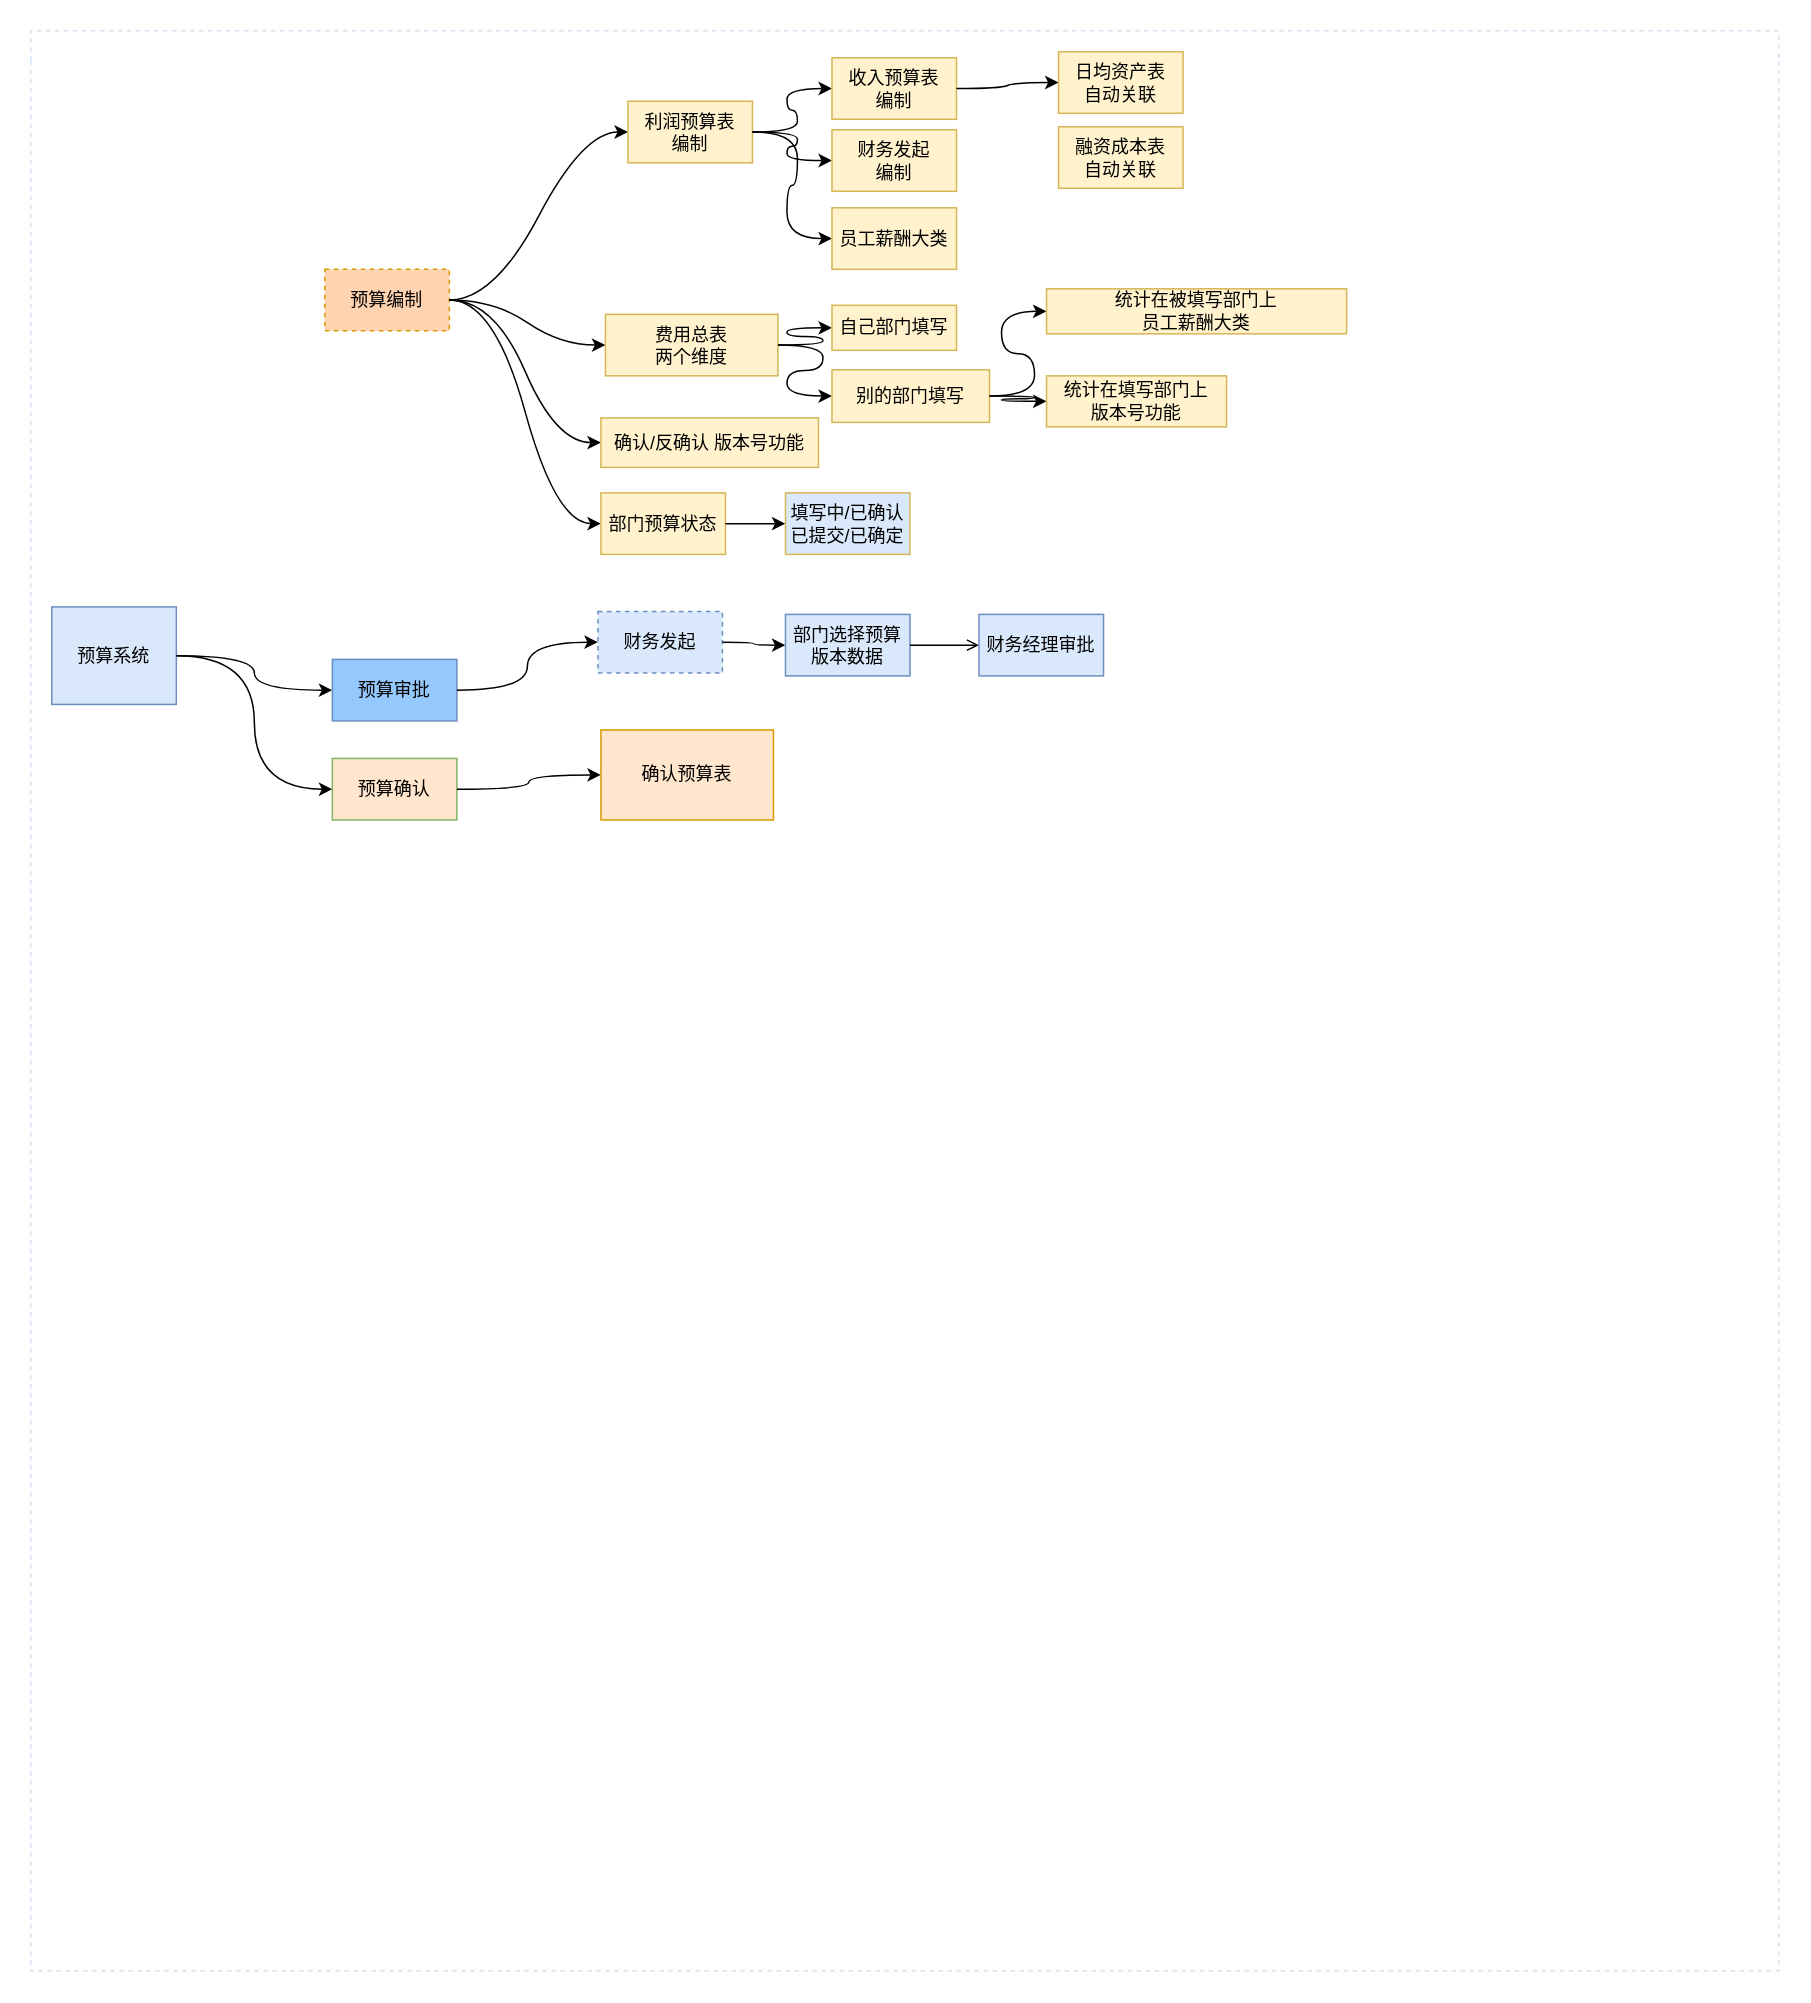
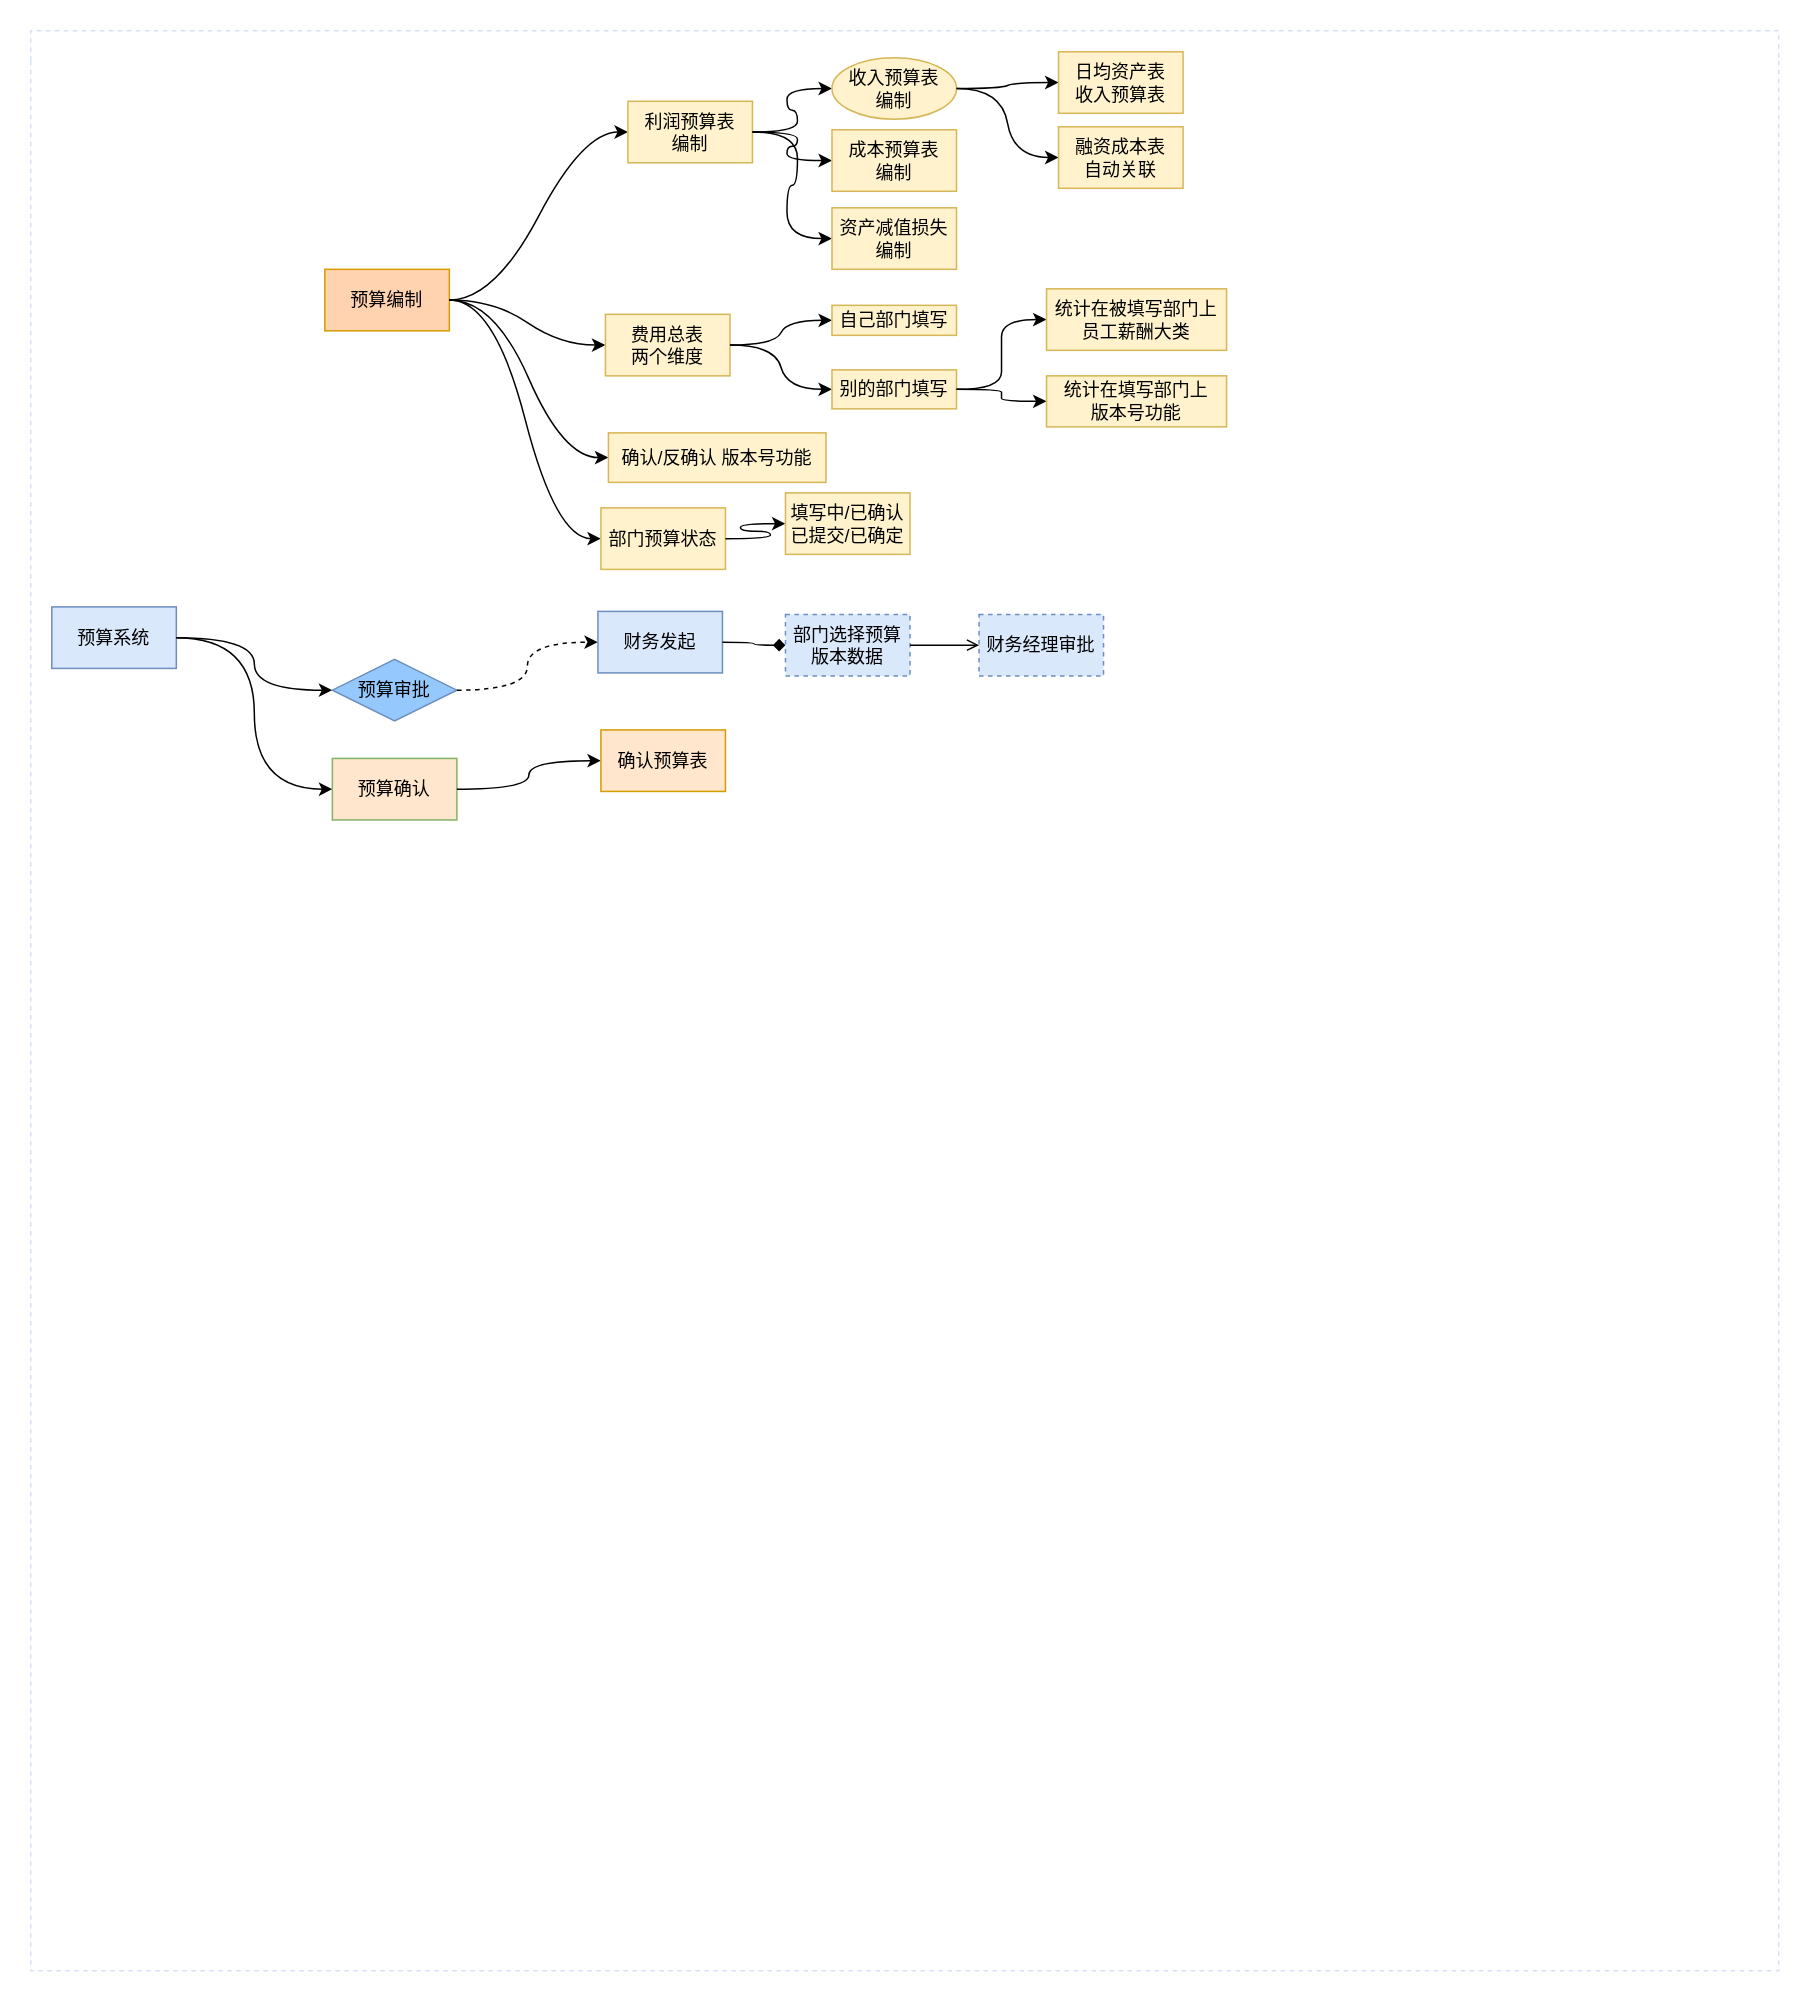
- <mxCell id="28" value="日均资产表&lt;div&gt;自动关联&lt;/div&gt;" style="rounded=0;whiteSpace=wrap;html=1;fillColor=#fff2cc;strokeColor=#d6b656;" parent="2" vertex="1"><mxGeometry x="685" y="14" width="83" height="41" as="geometry" /></mxCell>
+ <mxCell id="28" value="日均资产表&lt;div&gt;收入预算表&lt;/div&gt;" style="rounded=0;whiteSpace=wrap;html=1;fillColor=#fff2cc;strokeColor=#d6b656;" parent="2" vertex="1"><mxGeometry x="685" y="14" width="83" height="41" as="geometry" /></mxCell>
- <mxCell id="20" value="收入预算表&lt;div&gt;编制&lt;/div&gt;" style="rounded=0;whiteSpace=wrap;html=1;fillColor=#fff2cc;strokeColor=#d6b656;" parent="2" vertex="1"><mxGeometry x="534" y="18" width="83" height="41" as="geometry" /></mxCell>
+ <mxCell id="20" value="收入预算表&lt;div&gt;编制&lt;/div&gt;" style="ellipse;whiteSpace=wrap;html=1;fillColor=#fff2cc;strokeColor=#d6b656;" parent="2" vertex="1"><mxGeometry x="534" y="18" width="83" height="41" as="geometry" /></mxCell>
+ <mxCell id="23" value="" style="edgeStyle=entityRelationEdgeStyle;rounded=0;orthogonalLoop=1;jettySize=auto;html=1;curved=1;" parent="2" source="20" target="24" edge="1"><mxGeometry relative="1" as="geometry"><mxPoint x="482" y="-175" as="sourcePoint" /></mxGeometry></mxCell>
- <mxCell id="26" value="财务发起&lt;div&gt;编制&lt;/div&gt;" style="rounded=0;whiteSpace=wrap;html=1;fillColor=#fff2cc;strokeColor=#d6b656;" parent="2" vertex="1"><mxGeometry x="534" y="66" width="83" height="41" as="geometry" /></mxCell>
+ <mxCell id="26" value="成本预算表&lt;div&gt;编制&lt;/div&gt;" style="rounded=0;whiteSpace=wrap;html=1;fillColor=#fff2cc;strokeColor=#d6b656;" parent="2" vertex="1"><mxGeometry x="534" y="66" width="83" height="41" as="geometry" /></mxCell>
- <mxCell id="22" value="员工薪酬大类" style="rounded=0;whiteSpace=wrap;html=1;fillColor=#fff2cc;strokeColor=#d6b656;" parent="2" vertex="1"><mxGeometry x="534" y="118" width="83" height="41" as="geometry" /></mxCell>
+ <mxCell id="22" value="资产减值损失编制" style="rounded=0;whiteSpace=wrap;html=1;fillColor=#fff2cc;strokeColor=#d6b656;" parent="2" vertex="1"><mxGeometry x="534" y="118" width="83" height="41" as="geometry" /></mxCell>
- <mxCell id="4" value="预算编制" style="rounded=0;whiteSpace=wrap;html=1;fillColor=#FFD2B0;strokeColor=#d79b00;dashed=1;" parent="2" vertex="1"><mxGeometry x="196" y="159" width="83" height="41" as="geometry" /></mxCell>
+ <mxCell id="4" value="预算编制" style="rounded=0;whiteSpace=wrap;html=1;fillColor=#FFD2B0;strokeColor=#d79b00;" parent="2" vertex="1"><mxGeometry x="196" y="159" width="83" height="41" as="geometry" /></mxCell>
- <mxCell id="32" value="统计在被填写部门上&lt;div&gt;员工薪酬大类&lt;/div&gt;" style="rounded=0;whiteSpace=wrap;html=1;fillColor=#fff2cc;strokeColor=#d6b656;" parent="2" vertex="1"><mxGeometry x="677" y="172" width="200" height="30" as="geometry" /></mxCell>
+ <mxCell id="32" value="统计在被填写部门上&lt;div&gt;员工薪酬大类&lt;/div&gt;" style="rounded=0;whiteSpace=wrap;html=1;fillColor=#fff2cc;strokeColor=#d6b656;" parent="2" vertex="1"><mxGeometry x="677" y="172" width="120" height="41" as="geometry" /></mxCell>
- <mxCell id="14" value="自己部门填写" style="rounded=0;whiteSpace=wrap;html=1;fillColor=#fff2cc;strokeColor=#d6b656;" parent="2" vertex="1"><mxGeometry x="534" y="183" width="83" height="30" as="geometry" /></mxCell>
+ <mxCell id="14" value="自己部门填写" style="rounded=0;whiteSpace=wrap;html=1;fillColor=#fff2cc;strokeColor=#d6b656;" parent="2" vertex="1"><mxGeometry x="534" y="183" width="83" height="20" as="geometry" /></mxCell>
- <mxCell id="12" value="费用总表&lt;div&gt;两个维度&lt;/div&gt;" style="rounded=0;whiteSpace=wrap;html=1;fillColor=#fff2cc;strokeColor=#d6b656;" parent="2" vertex="1"><mxGeometry x="383" y="189" width="115" height="41" as="geometry" /></mxCell>
+ <mxCell id="12" value="费用总表&lt;div&gt;两个维度&lt;/div&gt;" style="rounded=0;whiteSpace=wrap;html=1;fillColor=#fff2cc;strokeColor=#d6b656;" parent="2" vertex="1"><mxGeometry x="383" y="189" width="83" height="41" as="geometry" /></mxCell>
- <mxCell id="30" value="别的部门填写" style="rounded=0;whiteSpace=wrap;html=1;fillColor=#fff2cc;strokeColor=#d6b656;" parent="2" vertex="1"><mxGeometry x="534" y="226" width="105" height="35" as="geometry" /></mxCell>
+ <mxCell id="30" value="别的部门填写" style="rounded=0;whiteSpace=wrap;html=1;fillColor=#fff2cc;strokeColor=#d6b656;" parent="2" vertex="1"><mxGeometry x="534" y="226" width="83" height="26" as="geometry" /></mxCell>
- <mxCell id="10" value="确认/反确认 版本号功能" style="rounded=0;whiteSpace=wrap;html=1;fillColor=#fff2cc;strokeColor=#d6b656;" parent="2" vertex="1"><mxGeometry x="380" y="258" width="145" height="33" as="geometry" /></mxCell>
+ <mxCell id="10" value="确认/反确认 版本号功能" style="rounded=0;whiteSpace=wrap;html=1;fillColor=#fff2cc;strokeColor=#d6b656;" parent="2" vertex="1"><mxGeometry x="385" y="268" width="145" height="33" as="geometry" /></mxCell>
- <mxCell id="42" value="部门预算状态" style="rounded=0;whiteSpace=wrap;html=1;fillColor=#fff2cc;strokeColor=#d6b656;" parent="2" vertex="1"><mxGeometry x="380" y="308" width="83" height="41" as="geometry" /></mxCell>
+ <mxCell id="42" value="部门预算状态" style="rounded=0;whiteSpace=wrap;html=1;fillColor=#fff2cc;strokeColor=#d6b656;" parent="2" vertex="1"><mxGeometry x="380" y="318" width="83" height="41" as="geometry" /></mxCell>
- <mxCell id="44" value="填写中/已确认&lt;div&gt;已提交/已确定&lt;/div&gt;" style="rounded=0;whiteSpace=wrap;html=1;fillColor=#dae8fc;strokeColor=#d6b656;" parent="2" vertex="1"><mxGeometry x="503" y="308" width="83" height="41" as="geometry" /></mxCell>
+ <mxCell id="44" value="填写中/已确认&lt;div&gt;已提交/已确定&lt;/div&gt;" style="rounded=0;whiteSpace=wrap;html=1;fillColor=#fff2cc;strokeColor=#d6b656;" parent="2" vertex="1"><mxGeometry x="503" y="308" width="83" height="41" as="geometry" /></mxCell>
- <mxCell id="18" value="财务发起" style="rounded=0;whiteSpace=wrap;html=1;fillColor=#dae8fc;strokeColor=#6c8ebf;dashed=1;" parent="2" vertex="1"><mxGeometry x="378" y="387" width="83" height="41" as="geometry" /></mxCell>
+ <mxCell id="18" value="财务发起" style="rounded=0;whiteSpace=wrap;html=1;fillColor=#dae8fc;strokeColor=#6c8ebf;" parent="2" vertex="1"><mxGeometry x="378" y="387" width="83" height="41" as="geometry" /></mxCell>
- <mxCell id="35" value="" style="edgeStyle=orthogonalEdgeStyle;rounded=0;orthogonalLoop=1;jettySize=auto;html=1;curved=1;" parent="2" source="18" target="36" edge="1"><mxGeometry relative="1" as="geometry"><mxPoint x="153" y="-128" as="sourcePoint" /></mxGeometry></mxCell>
+ <mxCell id="35" value="" style="edgeStyle=orthogonalEdgeStyle;rounded=0;orthogonalLoop=1;jettySize=auto;html=1;curved=1;endArrow=diamond;" parent="2" source="18" target="36" edge="1"><mxGeometry relative="1" as="geometry"><mxPoint x="153" y="-128" as="sourcePoint" /></mxGeometry></mxCell>
- <mxCell id="36" value="部门选择预算版本数据" style="rounded=0;whiteSpace=wrap;html=1;fillColor=#dae8fc;strokeColor=#6c8ebf;" parent="2" vertex="1"><mxGeometry x="503" y="389" width="83" height="41" as="geometry" /></mxCell>
+ <mxCell id="36" value="部门选择预算版本数据" style="rounded=0;whiteSpace=wrap;html=1;fillColor=#dae8fc;strokeColor=#6c8ebf;dashed=1;" parent="2" vertex="1"><mxGeometry x="503" y="389" width="83" height="41" as="geometry" /></mxCell>
- <mxCell id="38" value="财务经理审批" style="rounded=0;whiteSpace=wrap;html=1;fillColor=#dae8fc;strokeColor=#6c8ebf;" parent="2" vertex="1"><mxGeometry x="632" y="389" width="83" height="41" as="geometry" /></mxCell>
+ <mxCell id="38" value="财务经理审批" style="rounded=0;whiteSpace=wrap;html=1;fillColor=#dae8fc;strokeColor=#6c8ebf;dashed=1;" parent="2" vertex="1"><mxGeometry x="632" y="389" width="83" height="41" as="geometry" /></mxCell>
- <mxCell id="3" value="预算系统" style="rounded=0;whiteSpace=wrap;html=1;fillColor=#dae8fc;strokeColor=#6c8ebf;" parent="2" vertex="1"><mxGeometry x="14" y="384" width="83" height="65" as="geometry" /></mxCell>
+ <mxCell id="3" value="预算系统" style="rounded=0;whiteSpace=wrap;html=1;fillColor=#dae8fc;strokeColor=#6c8ebf;" parent="2" vertex="1"><mxGeometry x="14" y="384" width="83" height="41" as="geometry" /></mxCell>
- <mxCell id="17" value="" style="edgeStyle=orthogonalEdgeStyle;rounded=0;orthogonalLoop=1;jettySize=auto;html=1;curved=1;" parent="2" source="6" target="18" edge="1"><mxGeometry relative="1" as="geometry"><mxPoint x="105" y="445" as="sourcePoint" /></mxGeometry></mxCell>
+ <mxCell id="17" value="" style="edgeStyle=orthogonalEdgeStyle;rounded=0;orthogonalLoop=1;jettySize=auto;html=1;curved=1;dashed=1;" parent="2" source="6" target="18" edge="1"><mxGeometry relative="1" as="geometry"><mxPoint x="105" y="445" as="sourcePoint" /></mxGeometry></mxCell>
- <mxCell id="6" value="预算审批" style="rounded=0;whiteSpace=wrap;html=1;fillColor=#95C8FC;strokeColor=#6c8ebf;" parent="2" vertex="1"><mxGeometry x="201" y="419.0" width="83" height="41" as="geometry" /></mxCell>
+ <mxCell id="6" value="预算审批" style="rhombus;whiteSpace=wrap;html=1;fillColor=#95C8FC;strokeColor=#6c8ebf;" parent="2" vertex="1"><mxGeometry x="201" y="419.0" width="83" height="41" as="geometry" /></mxCell>
- <mxCell id="40" value="确认预算表" style="rounded=0;whiteSpace=wrap;html=1;fillColor=#ffe6cc;strokeColor=#d79b00;" parent="2" vertex="1"><mxGeometry x="380" y="466.0" width="115" height="60" as="geometry" /></mxCell>
+ <mxCell id="40" value="确认预算表" style="rounded=0;whiteSpace=wrap;html=1;fillColor=#ffe6cc;strokeColor=#d79b00;" parent="2" vertex="1"><mxGeometry x="380" y="466.0" width="83" height="41" as="geometry" /></mxCell>
